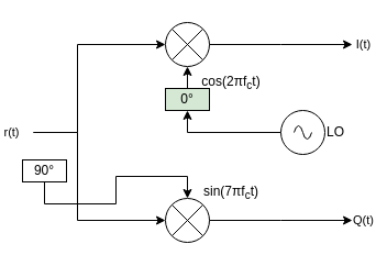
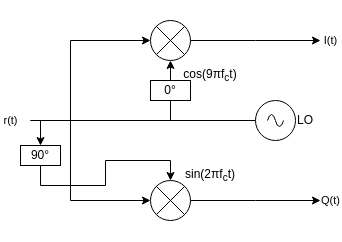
- <mxCell id="15" value="cos(2πf&lt;sub&gt;c&lt;/sub&gt;t)" style="text;strokeColor=none;align=center;fillColor=none;html=1;verticalAlign=middle;whiteSpace=wrap;rounded=0;" vertex="1" parent="1"><mxGeometry x="180" y="60" width="60" height="30" as="geometry" /></mxCell>
+ <mxCell id="15" value="cos(9πf&lt;sub&gt;c&lt;/sub&gt;t)" style="text;strokeColor=none;align=center;fillColor=none;html=1;verticalAlign=middle;whiteSpace=wrap;rounded=0;" vertex="1" parent="1"><mxGeometry x="180" y="60" width="60" height="30" as="geometry" /></mxCell>
- <mxCell id="7" value="0°" style="rounded=0;whiteSpace=wrap;html=1;fillColor=#d5e8d4;" vertex="1" parent="1"><mxGeometry x="150" y="80" width="40" height="20" as="geometry" /></mxCell>
+ <mxCell id="7" value="0°" style="rounded=0;whiteSpace=wrap;html=1;" vertex="1" parent="1"><mxGeometry x="150" y="80" width="40" height="20" as="geometry" /></mxCell>
- <mxCell id="10" style="edgeStyle=orthogonalEdgeStyle;rounded=0;orthogonalLoop=1;jettySize=auto;html=1;exitX=0;exitY=0.5;exitDx=0;exitDy=0;exitPerimeter=0;entryX=0.5;entryY=1;entryDx=0;entryDy=0;" edge="1" parent="1" source="12" target="7"><mxGeometry relative="1" as="geometry" /></mxCell>
+ <mxCell id="10" style="edgeStyle=orthogonalEdgeStyle;rounded=0;orthogonalLoop=1;jettySize=auto;html=1;exitX=0;exitY=0.5;exitDx=0;exitDy=0;exitPerimeter=0;entryX=0.5;entryY=1;entryDx=0;entryDy=0;endArrow=none;" edge="1" parent="1" source="12" target="7"><mxGeometry relative="1" as="geometry" /></mxCell>
+ <mxCell id="11" style="edgeStyle=orthogonalEdgeStyle;rounded=0;orthogonalLoop=1;jettySize=auto;html=1;exitX=0;exitY=0.5;exitDx=0;exitDy=0;exitPerimeter=0;entryX=0.5;entryY=0;entryDx=0;entryDy=0;" edge="1" parent="1" source="12" target="9"><mxGeometry relative="1" as="geometry" /></mxCell>
- <mxCell id="16" value="sin(7πf&lt;sub&gt;c&lt;/sub&gt;t)" style="text;strokeColor=none;align=center;fillColor=none;html=1;verticalAlign=middle;whiteSpace=wrap;rounded=0;" vertex="1" parent="1"><mxGeometry x="180" y="160" width="60" height="30" as="geometry" /></mxCell>
+ <mxCell id="16" value="sin(2πf&lt;sub&gt;c&lt;/sub&gt;t)" style="text;strokeColor=none;align=center;fillColor=none;html=1;verticalAlign=middle;whiteSpace=wrap;rounded=0;" vertex="1" parent="1"><mxGeometry x="180" y="160" width="60" height="30" as="geometry" /></mxCell>
